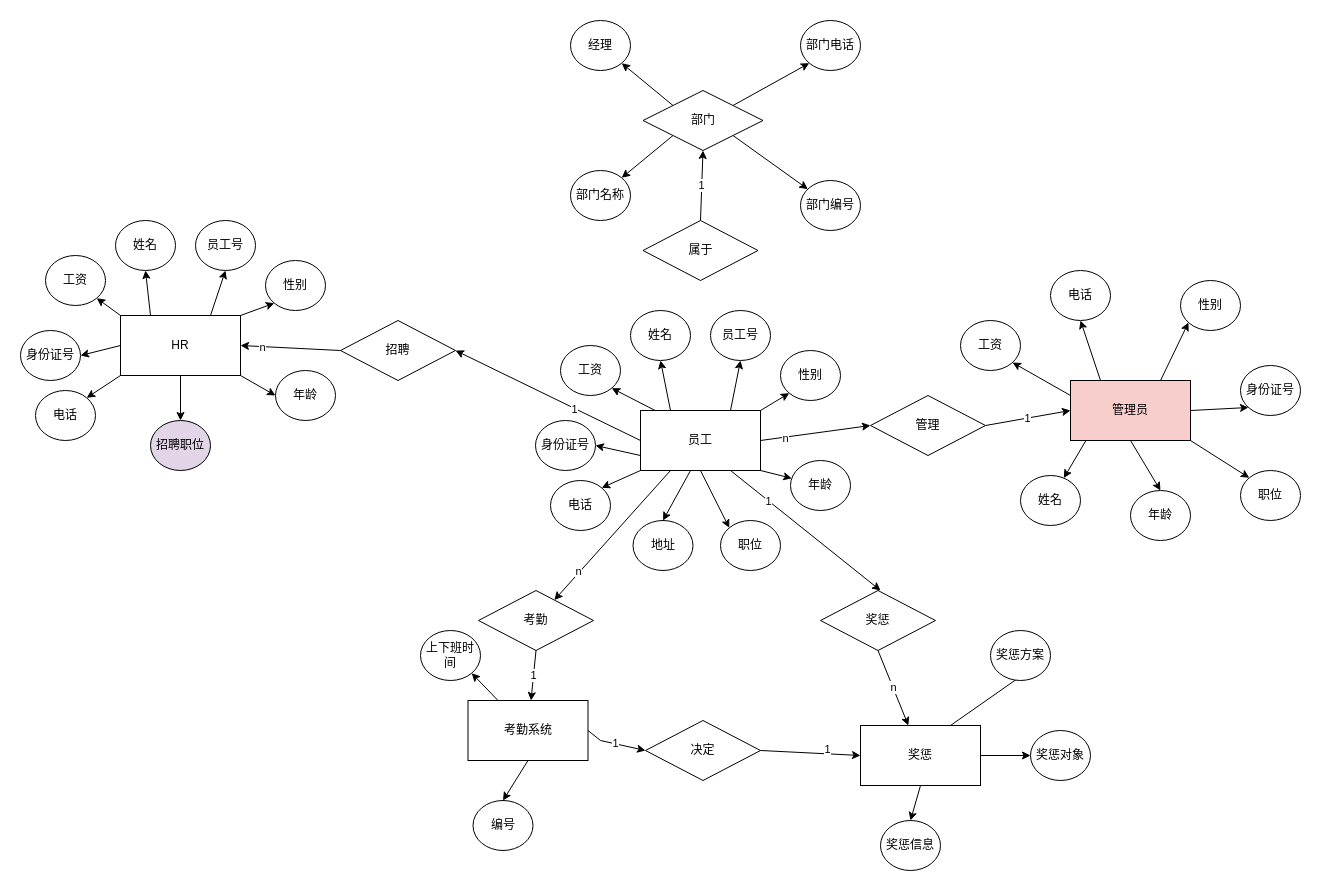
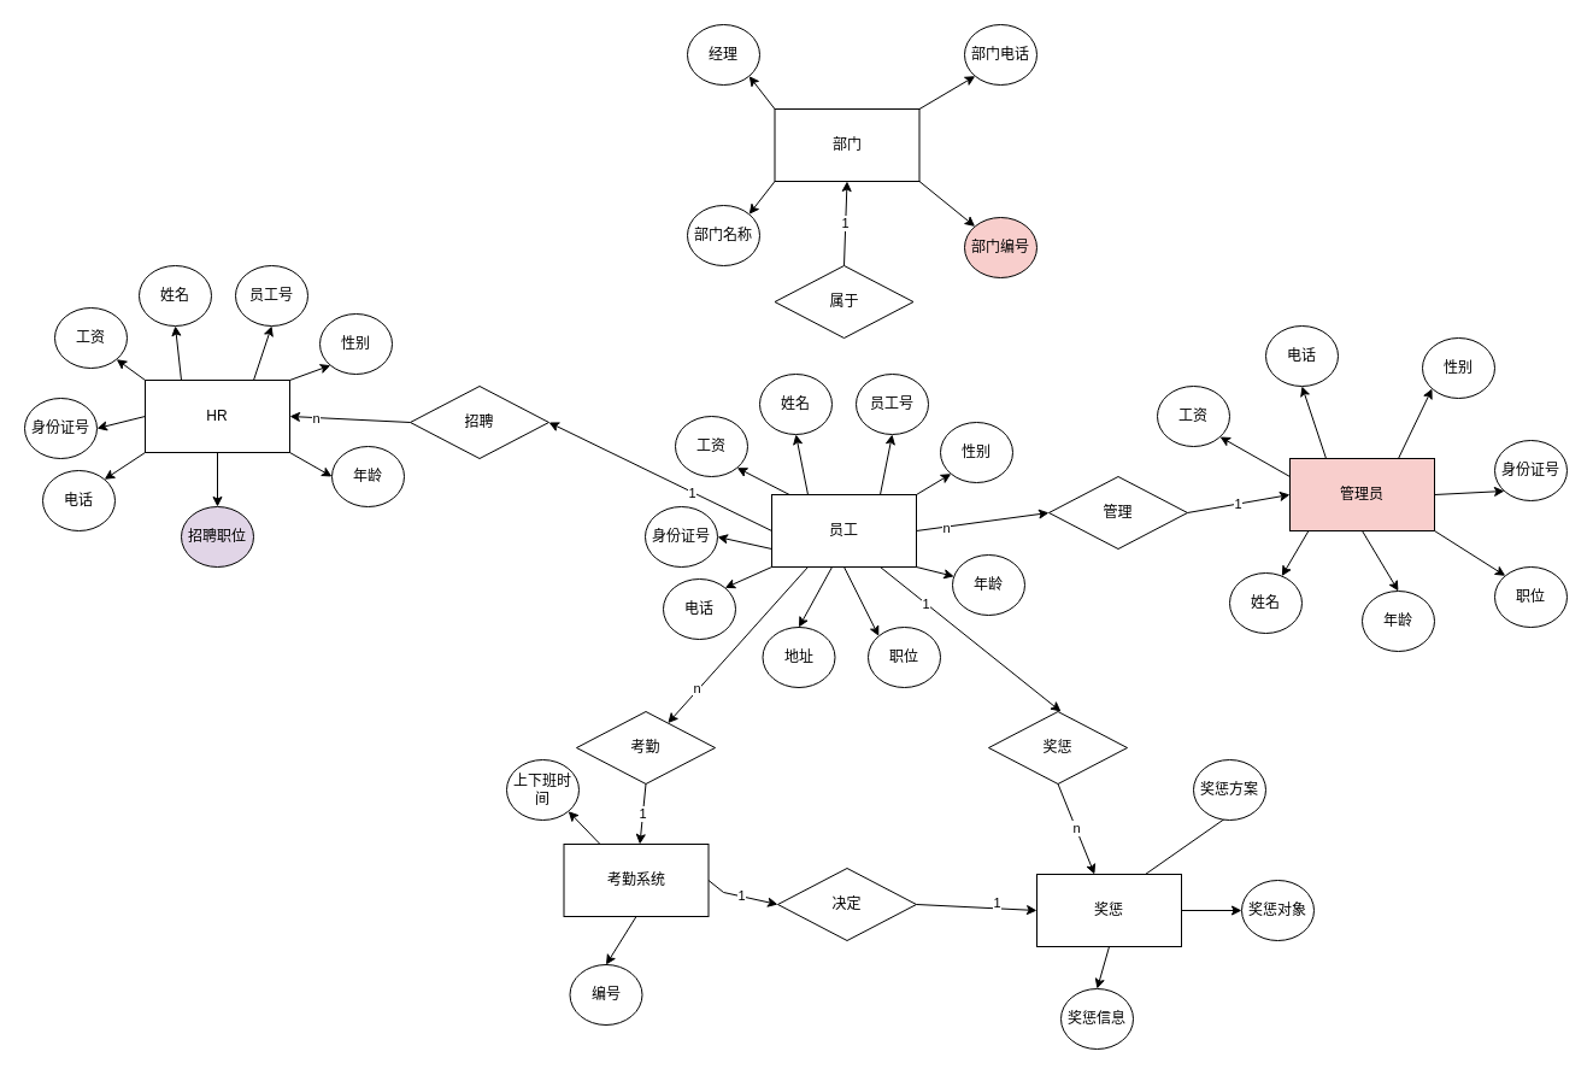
- <mxCell id="22" value="部门" style="rhombus;whiteSpace=wrap;html=1;" vertex="1" parent="1"><mxGeometry x="642.5" y="90" width="120" height="60" as="geometry" /></mxCell>
+ <mxCell id="22" value="部门" style="rounded=0;whiteSpace=wrap;html=1;" vertex="1" parent="1"><mxGeometry x="642.5" y="90" width="120" height="60" as="geometry" /></mxCell>
- <mxCell id="64" value="部门编号" style="ellipse;whiteSpace=wrap;html=1;" vertex="1" parent="1"><mxGeometry x="800" y="180" width="60" height="50" as="geometry" /></mxCell>
+ <mxCell id="64" value="部门编号" style="ellipse;whiteSpace=wrap;html=1;fillColor=#f8cecc;" vertex="1" parent="1"><mxGeometry x="800" y="180" width="60" height="50" as="geometry" /></mxCell>
